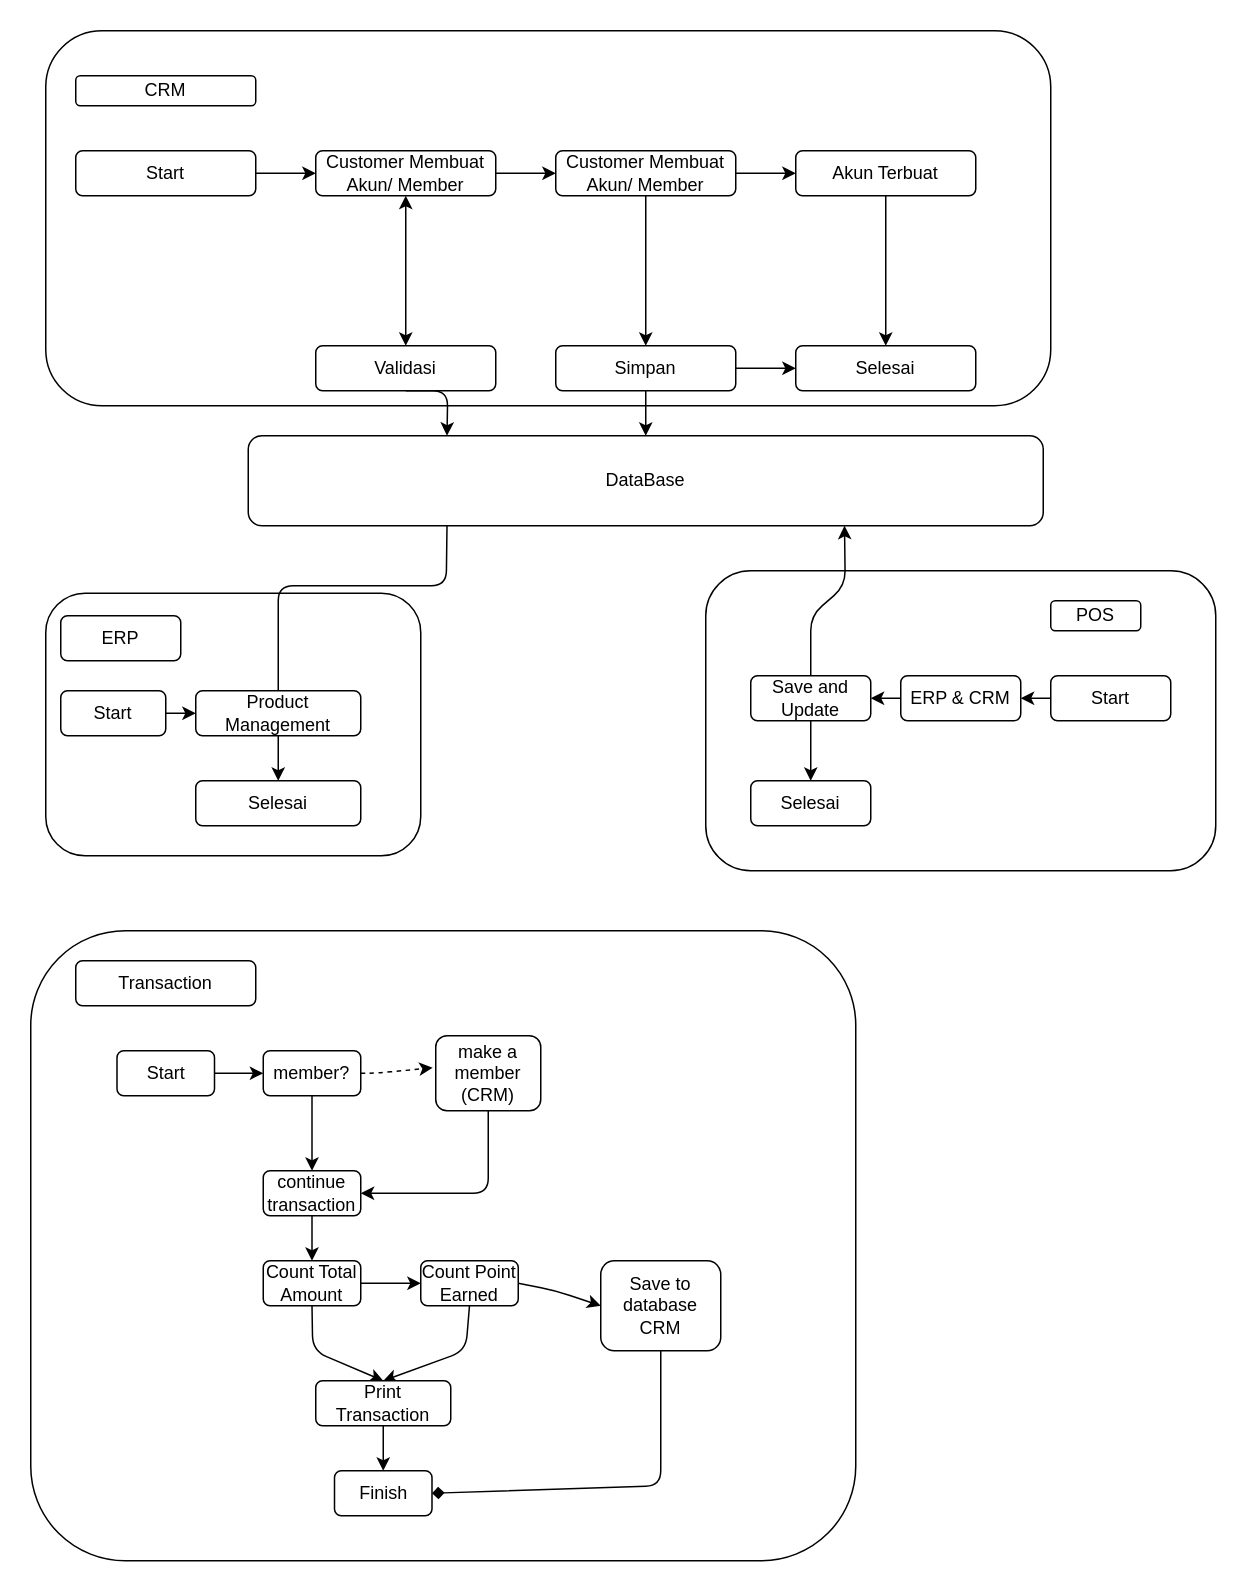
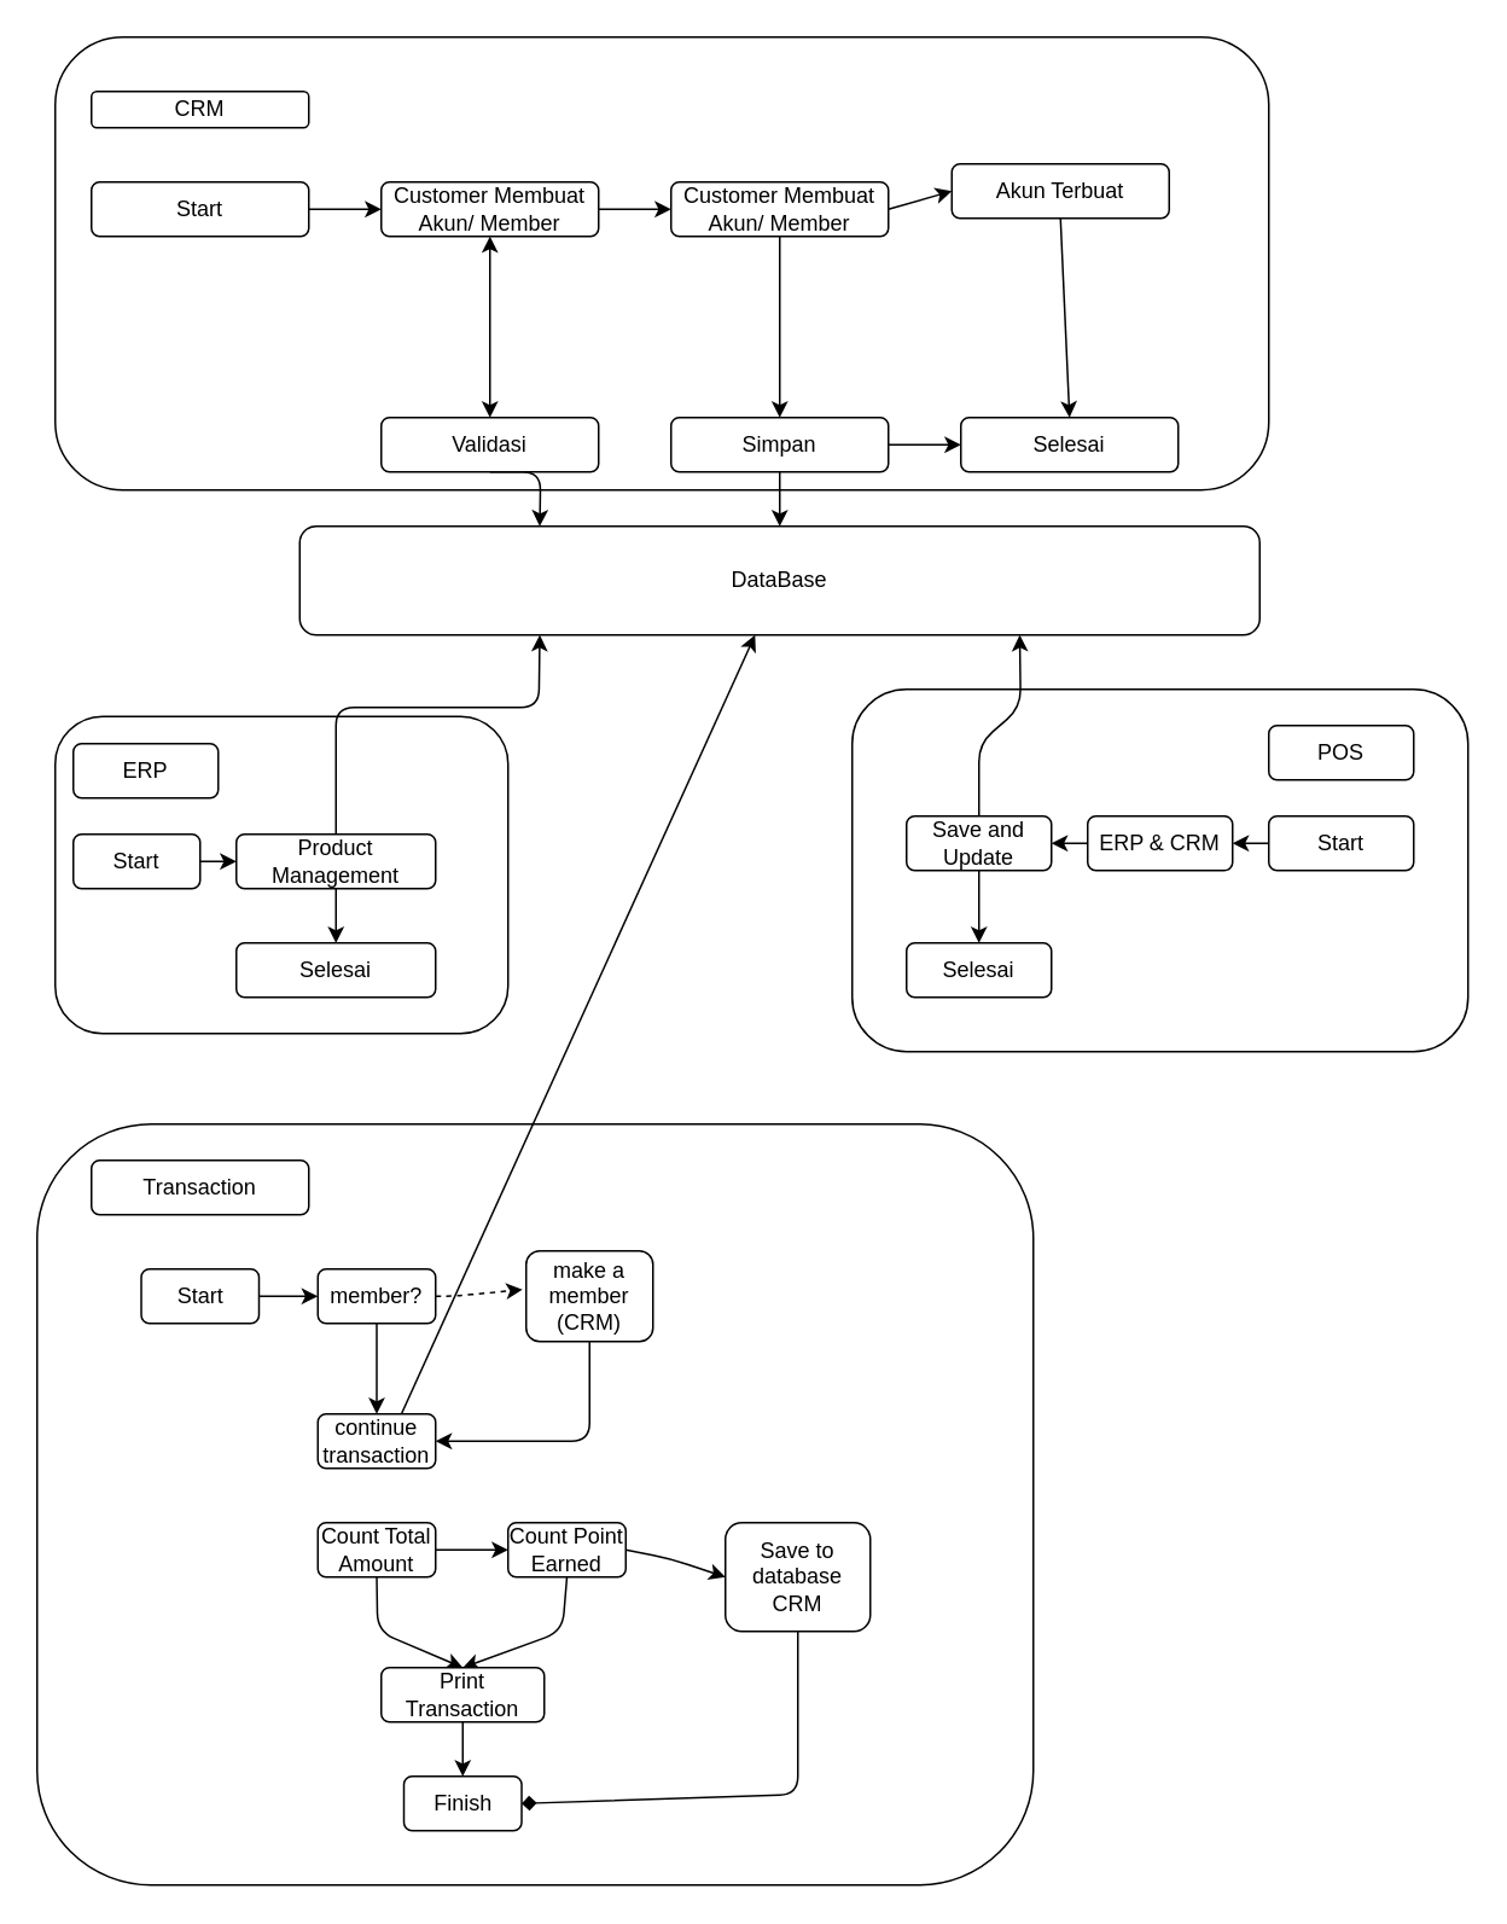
- <mxCell id="18" value="Akun Terbuat" style="rounded=1;whiteSpace=wrap;html=1;" vertex="1" parent="1"><mxGeometry x="530" y="100" width="120" height="30" as="geometry" /></mxCell>
+ <mxCell id="18" value="Akun Terbuat" style="rounded=1;whiteSpace=wrap;html=1;" vertex="1" parent="1"><mxGeometry x="525" y="90" width="120" height="30" as="geometry" /></mxCell>
- <mxCell id="27" style="edgeStyle=none;html=1;exitX=0.5;exitY=0;exitDx=0;exitDy=0;entryX=0.25;entryY=1;entryDx=0;entryDy=0;endArrow=none;" edge="1" parent="1" source="29" target="22"><mxGeometry relative="1" as="geometry"><mxPoint x="317.5" y="350" as="targetPoint" /><Array as="points"><mxPoint x="185" y="390" /><mxPoint x="297" y="390" /></Array></mxGeometry></mxCell>
+ <mxCell id="27" style="edgeStyle=none;html=1;exitX=0.5;exitY=0;exitDx=0;exitDy=0;entryX=0.25;entryY=1;entryDx=0;entryDy=0;" edge="1" parent="1" source="29" target="22"><mxGeometry relative="1" as="geometry"><mxPoint x="317.5" y="350" as="targetPoint" /><Array as="points"><mxPoint x="185" y="390" /><mxPoint x="297" y="390" /></Array></mxGeometry></mxCell>
- <mxCell id="30" value="POS" style="rounded=1;whiteSpace=wrap;html=1;" vertex="1" parent="1"><mxGeometry x="700" y="400" width="60" height="20" as="geometry" /></mxCell>
+ <mxCell id="30" value="POS" style="rounded=1;whiteSpace=wrap;html=1;" vertex="1" parent="1"><mxGeometry x="700" y="400" width="80" height="30" as="geometry" /></mxCell>
- <mxCell id="47" style="edgeStyle=none;html=1;exitX=0.5;exitY=1;exitDx=0;exitDy=0;" edge="1" parent="1" source="48" target="52"><mxGeometry relative="1" as="geometry" /></mxCell>
+ <mxCell id="47" style="edgeStyle=none;html=1;exitX=0.5;exitY=1;exitDx=0;exitDy=0;" edge="1" parent="1" source="48" target="22"><mxGeometry relative="1" as="geometry" /></mxCell>
